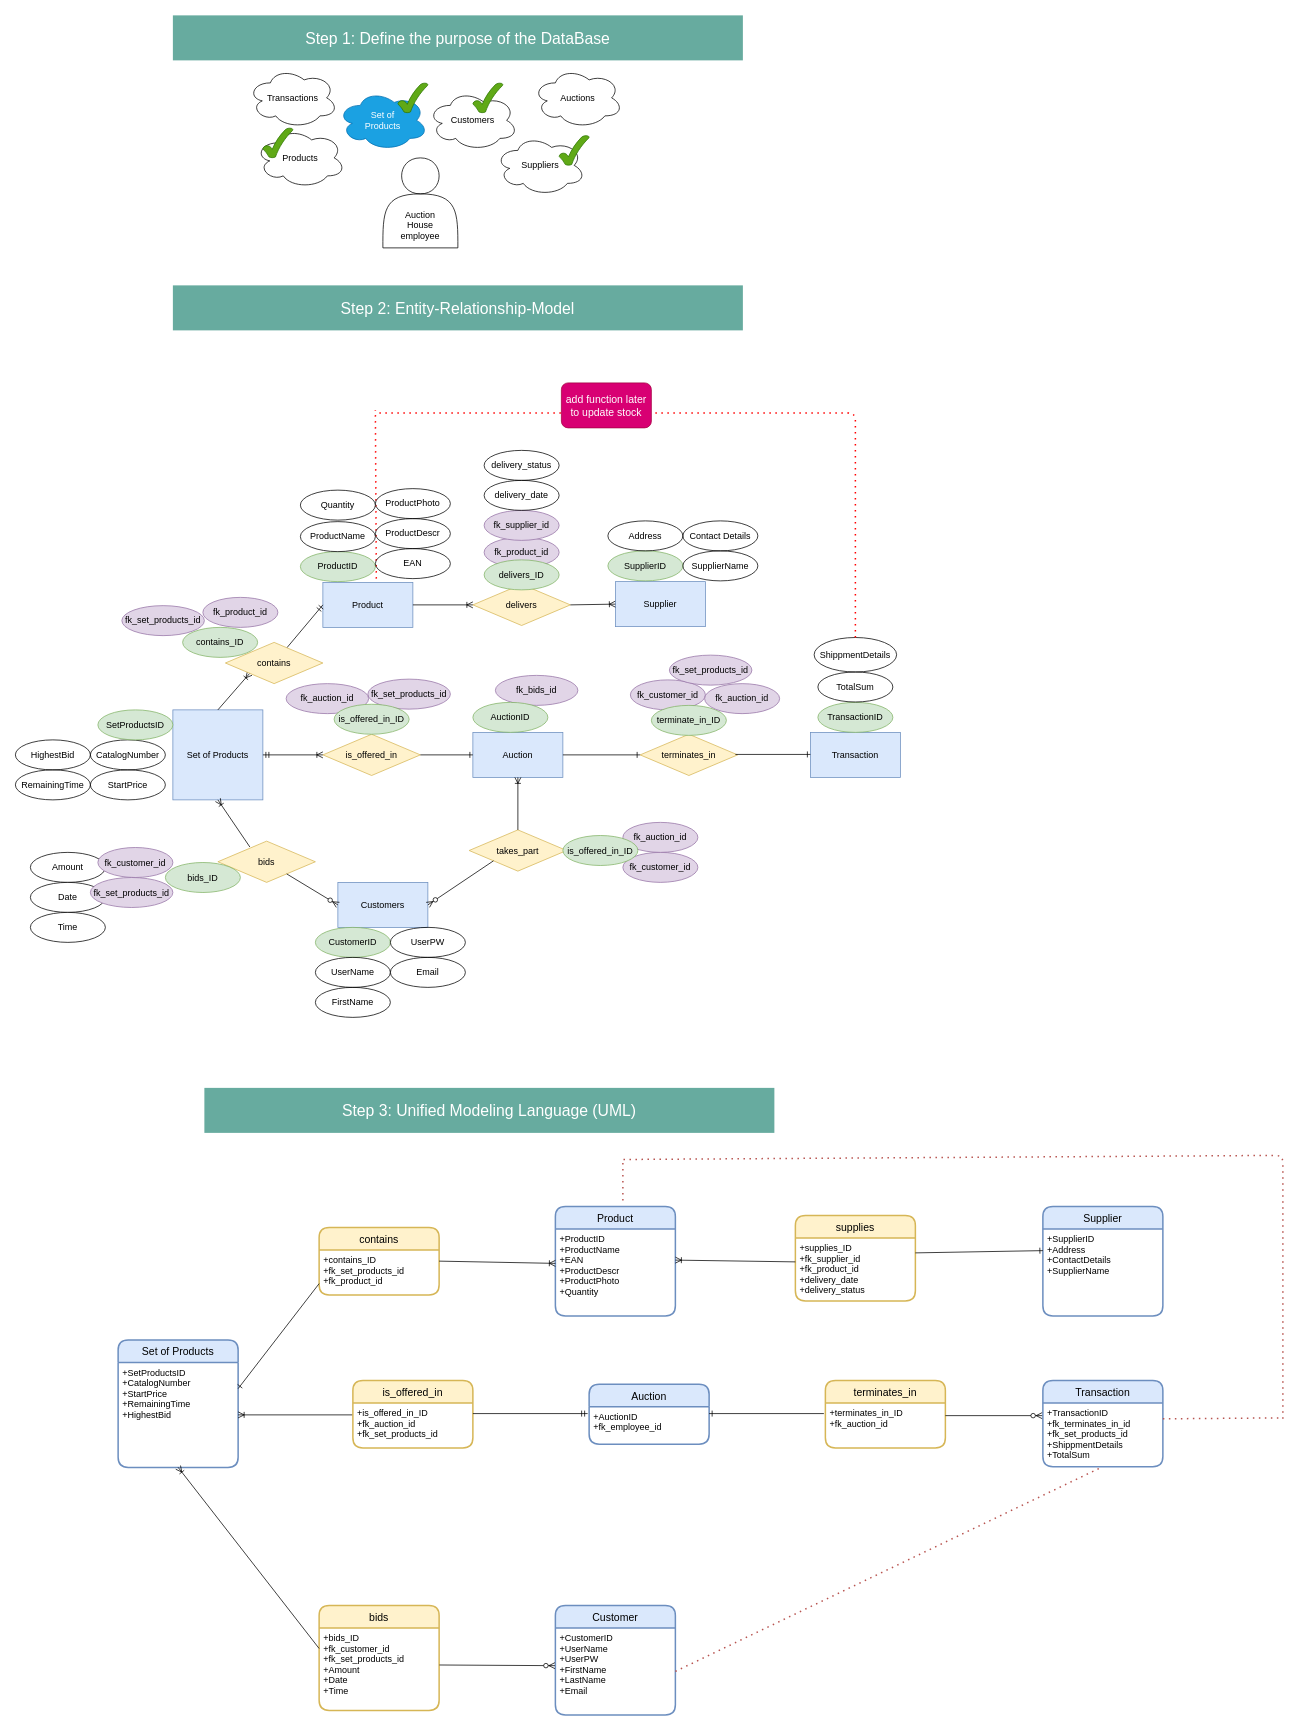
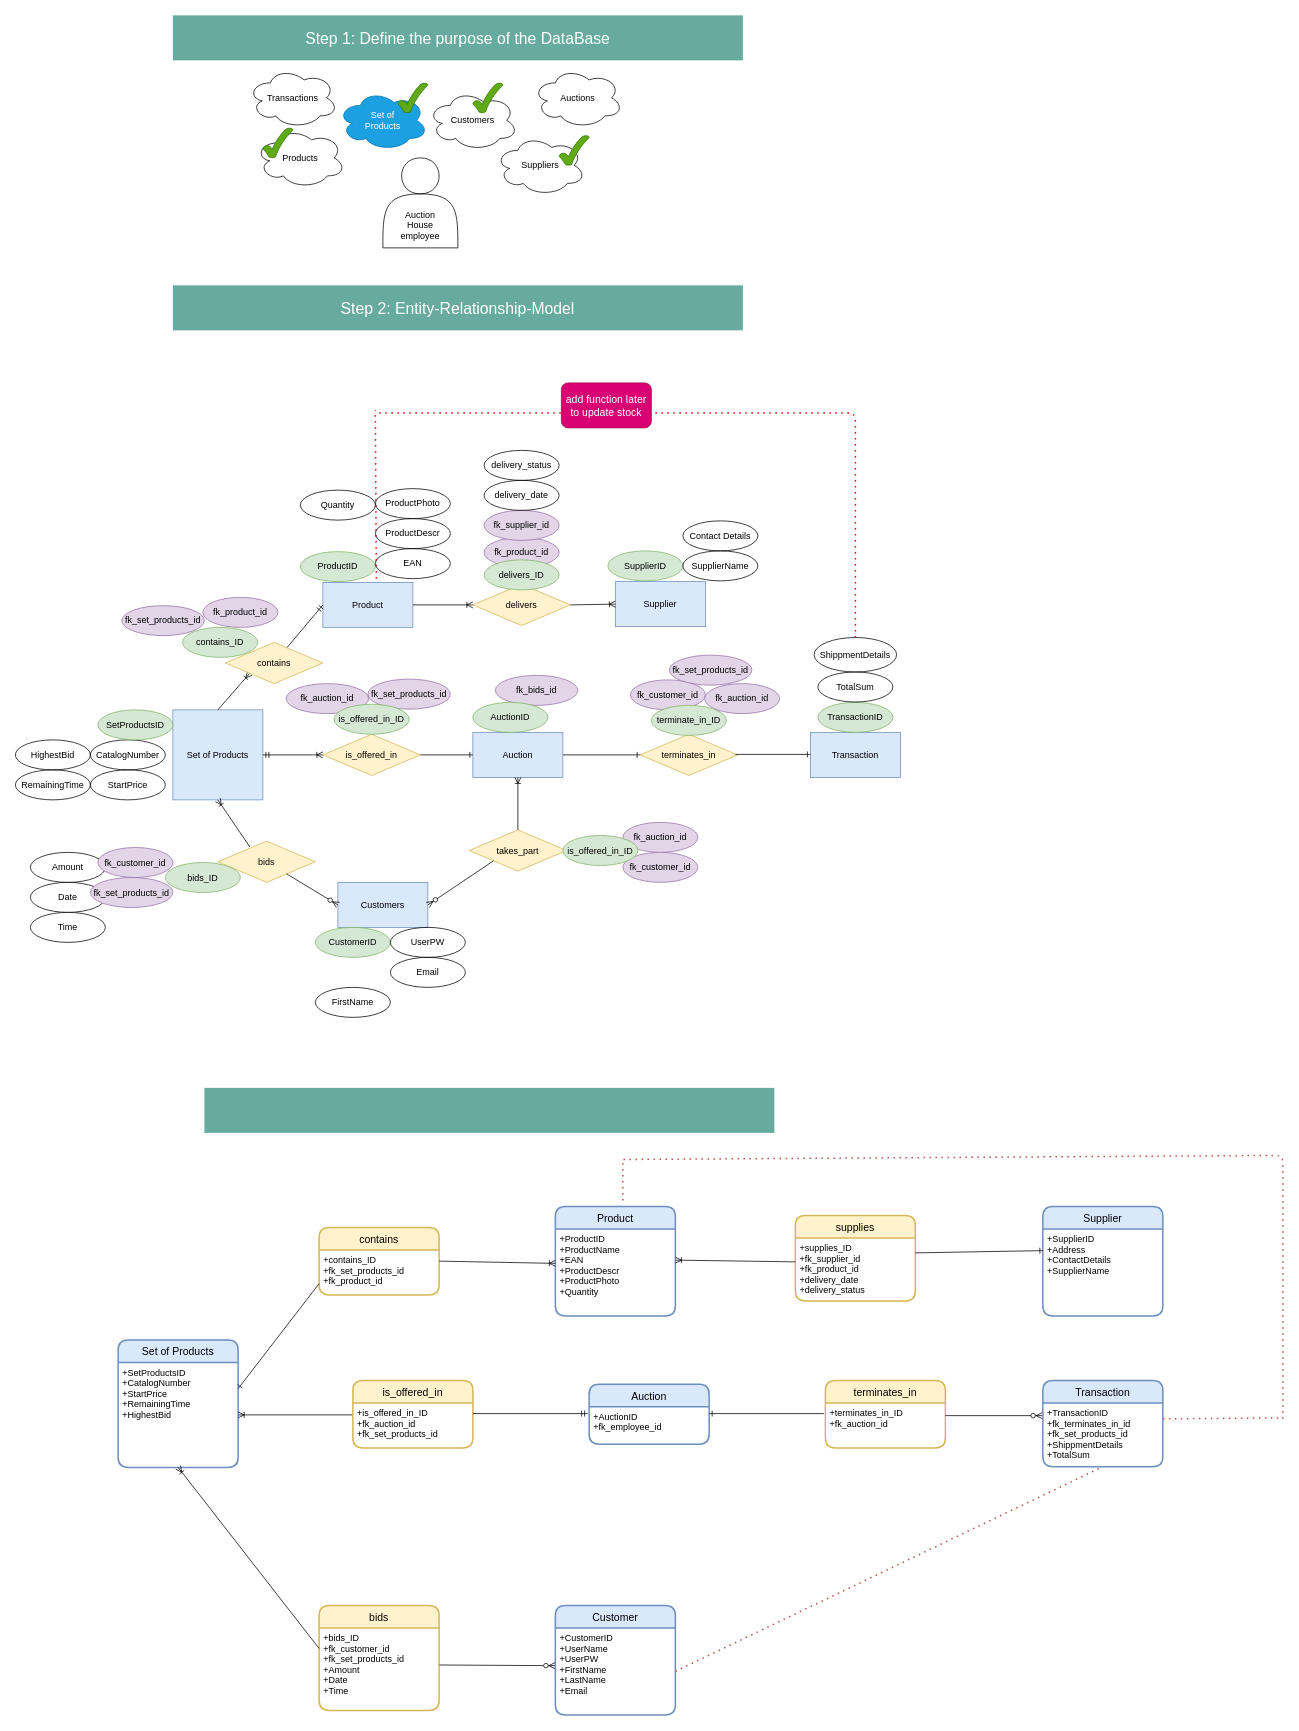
- <mxCell id="58" value="Address" style="ellipse;whiteSpace=wrap;html=1;align=center;fontStyle=0;labelBackgroundColor=none;fontColor=#000000;fillColor=none;" vertex="1" parent="1"><mxGeometry x="810" y="694" width="100" height="40" as="geometry" /></mxCell>
- <mxCell id="95" value="ProductName" style="ellipse;whiteSpace=wrap;html=1;align=center;fontStyle=0;labelBackgroundColor=none;" vertex="1" parent="1"><mxGeometry x="400" y="695" width="100" height="40" as="geometry" /></mxCell>
- <mxCell id="41" value="&lt;font color=&quot;#000000&quot;&gt;UserName&lt;/font&gt;" style="ellipse;whiteSpace=wrap;html=1;align=center;labelBackgroundColor=none;fontColor=#FFFFFF;fillColor=none;" vertex="1" parent="1"><mxGeometry x="420" y="1276" width="100" height="40" as="geometry" /></mxCell>
- <mxCell id="100" value="&lt;font style=&quot;font-size: 21px&quot;&gt;Step 3: Unified Modeling Language (UML)&lt;/font&gt;" style="text;html=1;strokeColor=none;fillColor=none;align=center;verticalAlign=middle;whiteSpace=wrap;rounded=0;labelBackgroundColor=none;fontColor=#FFFFFF;" vertex="1" parent="1"><mxGeometry x="292" y="1470" width="720" height="20" as="geometry" /></mxCell>
